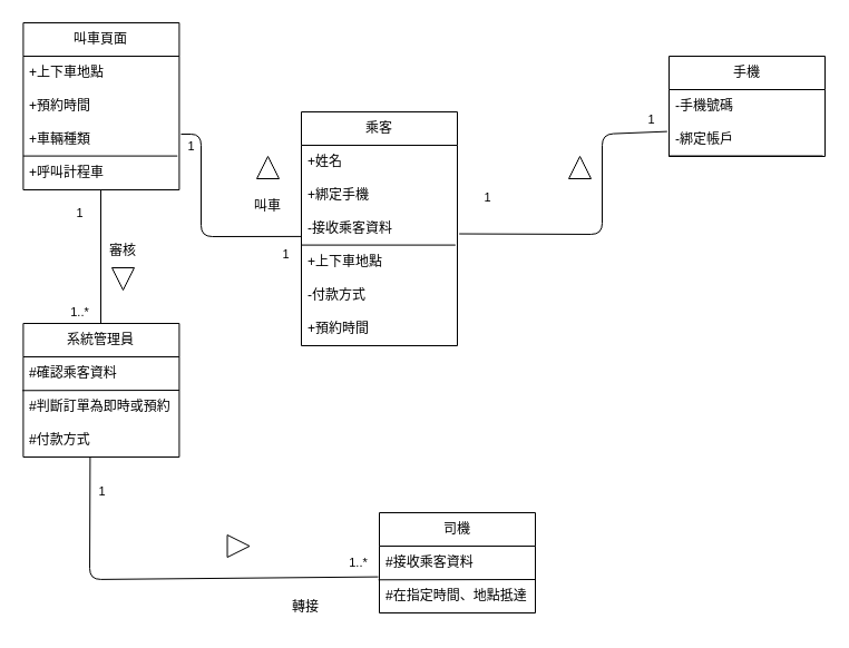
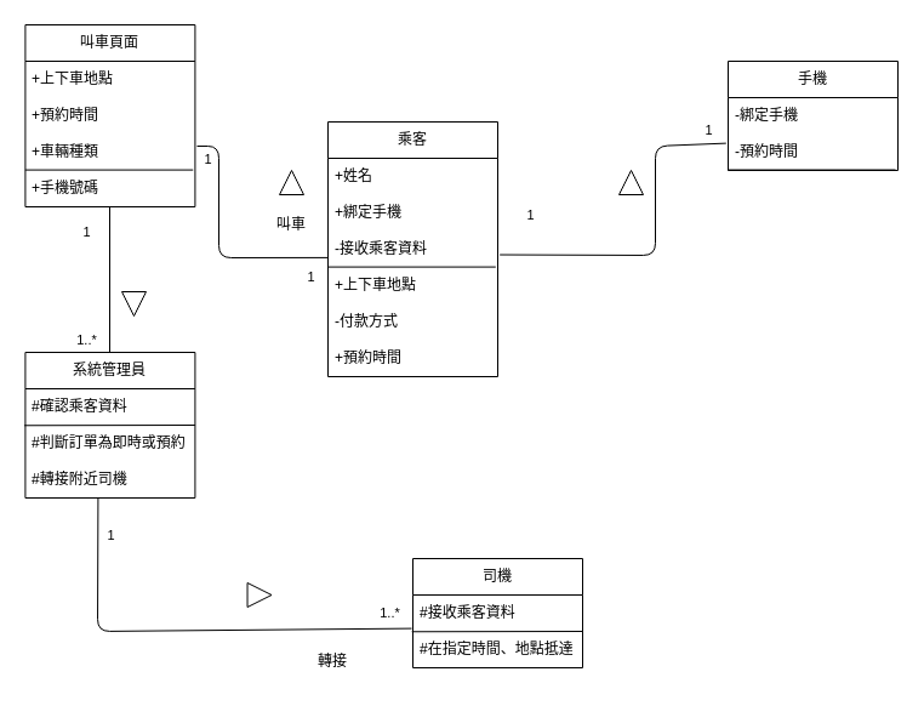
- <mxCell id="3" value="-手機號碼" style="text;strokeColor=none;fillColor=none;align=left;verticalAlign=middle;spacingLeft=4;spacingRight=4;overflow=hidden;points=[[0,0.5],[1,0.5]];portConstraint=eastwest;rotatable=0;whiteSpace=wrap;html=1;" parent="2" vertex="1"><mxGeometry y="30" width="140" height="30" as="geometry" /></mxCell>
+ <mxCell id="3" value="-綁定手機" style="text;strokeColor=none;fillColor=none;align=left;verticalAlign=middle;spacingLeft=4;spacingRight=4;overflow=hidden;points=[[0,0.5],[1,0.5]];portConstraint=eastwest;rotatable=0;whiteSpace=wrap;html=1;" parent="2" vertex="1"><mxGeometry y="30" width="140" height="30" as="geometry" /></mxCell>
- <mxCell id="4" value="-綁定帳戶" style="text;strokeColor=none;fillColor=none;align=left;verticalAlign=middle;spacingLeft=4;spacingRight=4;overflow=hidden;points=[[0,0.5],[1,0.5]];portConstraint=eastwest;rotatable=0;whiteSpace=wrap;html=1;" parent="2" vertex="1"><mxGeometry y="60" width="140" height="30" as="geometry" /></mxCell>
+ <mxCell id="4" value="-預約時間" style="text;strokeColor=none;fillColor=none;align=left;verticalAlign=middle;spacingLeft=4;spacingRight=4;overflow=hidden;points=[[0,0.5],[1,0.5]];portConstraint=eastwest;rotatable=0;whiteSpace=wrap;html=1;" parent="2" vertex="1"><mxGeometry y="60" width="140" height="30" as="geometry" /></mxCell>
- <mxCell id="41" value="+呼叫計程車" style="text;strokeColor=none;fillColor=none;align=left;verticalAlign=middle;spacingLeft=4;spacingRight=4;overflow=hidden;points=[[0,0.5],[1,0.5]];portConstraint=eastwest;rotatable=0;whiteSpace=wrap;html=1;" vertex="1" parent="36"><mxGeometry y="120" width="140" height="30" as="geometry" /></mxCell>
+ <mxCell id="41" value="+手機號碼" style="text;strokeColor=none;fillColor=none;align=left;verticalAlign=middle;spacingLeft=4;spacingRight=4;overflow=hidden;points=[[0,0.5],[1,0.5]];portConstraint=eastwest;rotatable=0;whiteSpace=wrap;html=1;" vertex="1" parent="36"><mxGeometry y="120" width="140" height="30" as="geometry" /></mxCell>
- <mxCell id="47" value="審核" style="text;html=1;strokeColor=none;fillColor=none;align=center;verticalAlign=middle;whiteSpace=wrap;rounded=0;" parent="1" vertex="1"><mxGeometry x="80" y="210" width="60" height="30" as="geometry" /></mxCell>
- <mxCell id="29" value="#付款方式" style="text;strokeColor=none;fillColor=none;align=left;verticalAlign=middle;spacingLeft=4;spacingRight=4;overflow=hidden;points=[[0,0.5],[1,0.5]];portConstraint=eastwest;rotatable=0;whiteSpace=wrap;html=1;" parent="25" vertex="1"><mxGeometry y="90" width="140" height="30" as="geometry" /></mxCell>
+ <mxCell id="29" value="#轉接附近司機" style="text;strokeColor=none;fillColor=none;align=left;verticalAlign=middle;spacingLeft=4;spacingRight=4;overflow=hidden;points=[[0,0.5],[1,0.5]];portConstraint=eastwest;rotatable=0;whiteSpace=wrap;html=1;" parent="25" vertex="1"><mxGeometry y="90" width="140" height="30" as="geometry" /></mxCell>
